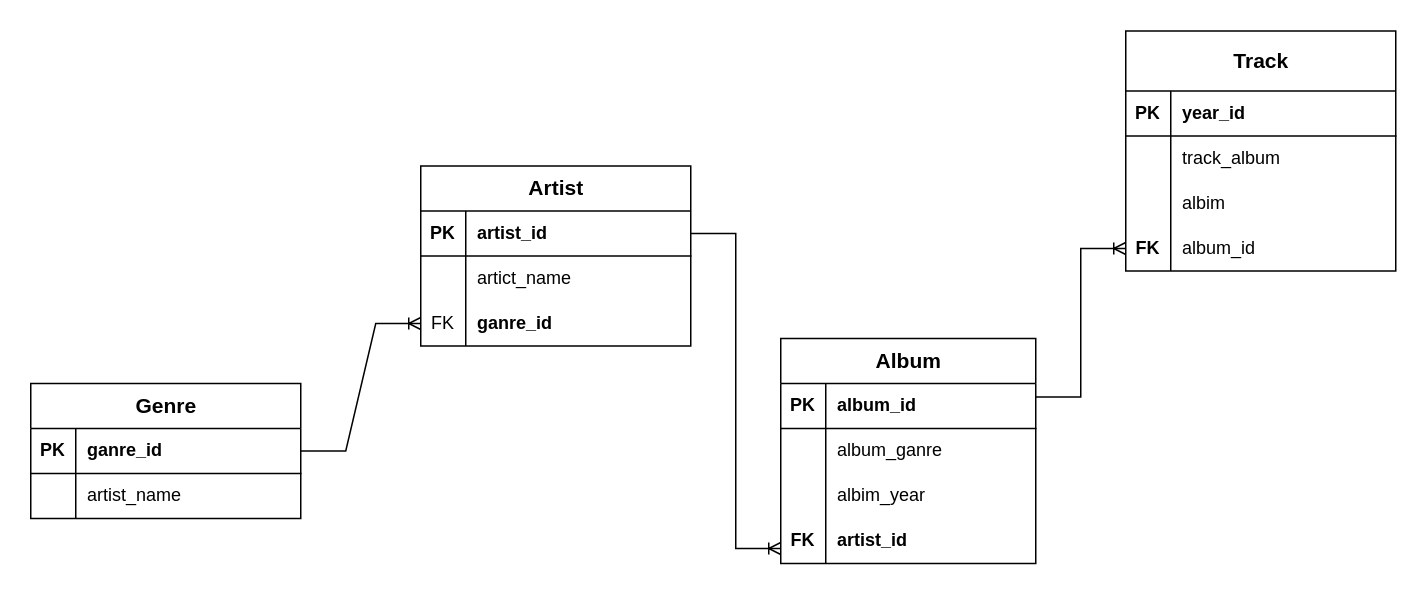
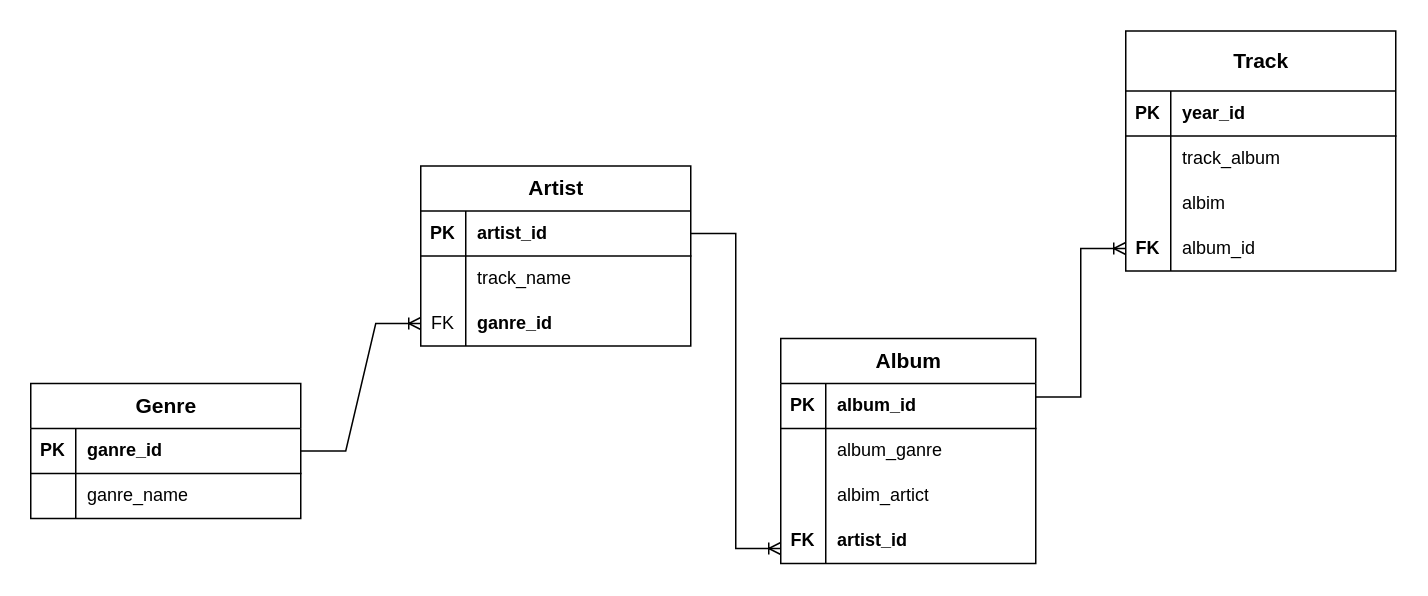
- <mxCell id="39" value="artict_name" style="shape=partialRectangle;connectable=0;fillColor=none;top=0;left=0;bottom=0;right=0;align=left;spacingLeft=6;overflow=hidden;whiteSpace=wrap;html=1;" vertex="1" parent="37"><mxGeometry x="30" width="150" height="30" as="geometry"><mxRectangle width="150" height="30" as="alternateBounds" /></mxGeometry></mxCell>
+ <mxCell id="39" value="track_name" style="shape=partialRectangle;connectable=0;fillColor=none;top=0;left=0;bottom=0;right=0;align=left;spacingLeft=6;overflow=hidden;whiteSpace=wrap;html=1;" vertex="1" parent="37"><mxGeometry x="30" width="150" height="30" as="geometry"><mxRectangle width="150" height="30" as="alternateBounds" /></mxGeometry></mxCell>
- <mxCell id="49" value="artist_name" style="shape=partialRectangle;connectable=0;fillColor=none;top=0;left=0;bottom=0;right=0;align=left;spacingLeft=6;overflow=hidden;whiteSpace=wrap;html=1;" vertex="1" parent="47"><mxGeometry x="30" width="150" height="30" as="geometry"><mxRectangle width="150" height="30" as="alternateBounds" /></mxGeometry></mxCell>
+ <mxCell id="49" value="ganre_name" style="shape=partialRectangle;connectable=0;fillColor=none;top=0;left=0;bottom=0;right=0;align=left;spacingLeft=6;overflow=hidden;whiteSpace=wrap;html=1;" vertex="1" parent="47"><mxGeometry x="30" width="150" height="30" as="geometry"><mxRectangle width="150" height="30" as="alternateBounds" /></mxGeometry></mxCell>
- <mxCell id="13" value="albim_year" style="shape=partialRectangle;connectable=0;fillColor=none;top=0;left=0;bottom=0;right=0;align=left;spacingLeft=6;overflow=hidden;whiteSpace=wrap;html=1;" vertex="1" parent="11"><mxGeometry x="30" width="140" height="30" as="geometry"><mxRectangle width="140" height="30" as="alternateBounds" /></mxGeometry></mxCell>
+ <mxCell id="13" value="albim_artict" style="shape=partialRectangle;connectable=0;fillColor=none;top=0;left=0;bottom=0;right=0;align=left;spacingLeft=6;overflow=hidden;whiteSpace=wrap;html=1;" vertex="1" parent="11"><mxGeometry x="30" width="140" height="30" as="geometry"><mxRectangle width="140" height="30" as="alternateBounds" /></mxGeometry></mxCell>
